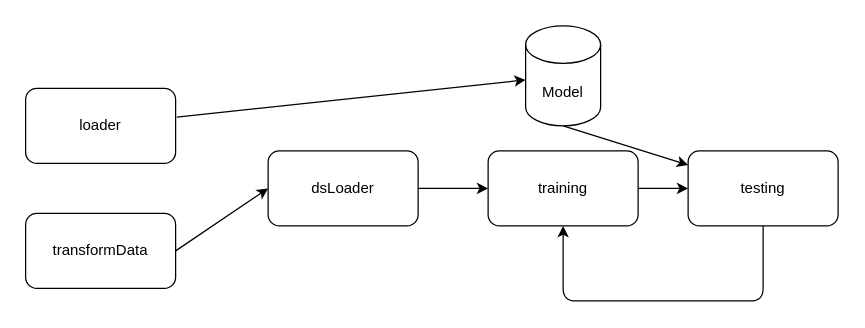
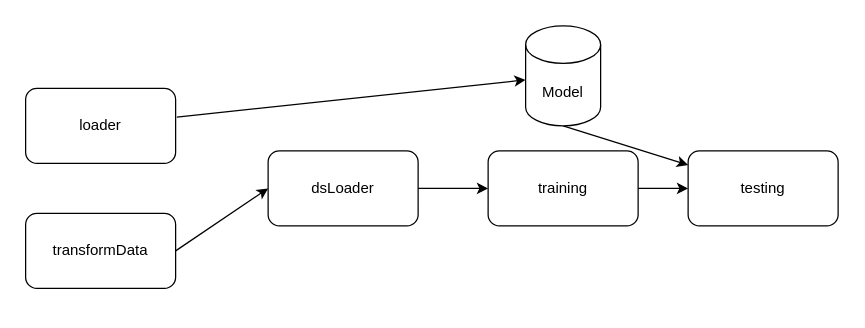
- <mxCell id="10" value="" style="edgeStyle=none;html=1;exitX=0.5;exitY=1;exitDx=0;exitDy=0;" edge="1" parent="1" source="11" target="9"><mxGeometry relative="1" as="geometry"><mxPoint x="560" y="150" as="sourcePoint" /><Array as="points"><mxPoint x="610" y="240" /><mxPoint x="450" y="240" /></Array></mxGeometry></mxCell>
